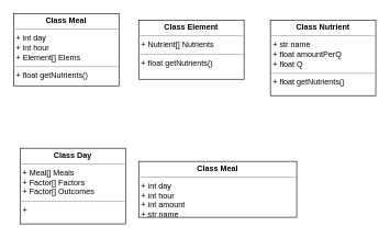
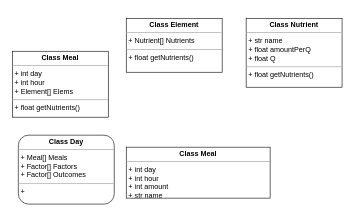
- <mxCell id="2" value="&lt;p style=&quot;margin:0px;margin-top:4px;text-align:center;&quot;&gt;&lt;b&gt;Class Meal&lt;br&gt;&lt;/b&gt;&lt;/p&gt;&lt;hr size=&quot;1&quot;&gt;&lt;p style=&quot;margin:0px;margin-left:4px;&quot;&gt;+ int day&lt;br&gt;+ int hour&lt;br&gt;+ Element[] Elems&lt;br&gt;&lt;/p&gt;&lt;hr size=&quot;1&quot;&gt;&lt;p style=&quot;margin:0px;margin-left:4px;&quot;&gt;+ float getNutrients()&lt;br&gt;&lt;/p&gt;" style="verticalAlign=top;align=left;overflow=fill;fontSize=12;fontFamily=Helvetica;html=1;" vertex="1" parent="1"><mxGeometry x="20" y="20" width="160" height="110" as="geometry" /></mxCell>
+ <mxCell id="2" value="&lt;p style=&quot;margin:0px;margin-top:4px;text-align:center;&quot;&gt;&lt;b&gt;Class Meal&lt;br&gt;&lt;/b&gt;&lt;/p&gt;&lt;hr size=&quot;1&quot;&gt;&lt;p style=&quot;margin:0px;margin-left:4px;&quot;&gt;+ int day&lt;br&gt;+ int hour&lt;br&gt;+ Element[] Elems&lt;br&gt;&lt;/p&gt;&lt;hr size=&quot;1&quot;&gt;&lt;p style=&quot;margin:0px;margin-left:4px;&quot;&gt;+ float getNutrients()&lt;br&gt;&lt;/p&gt;" style="verticalAlign=top;align=left;overflow=fill;fontSize=12;fontFamily=Helvetica;html=1;" vertex="1" parent="1"><mxGeometry x="20" y="85" width="160" height="110" as="geometry" /></mxCell>
- <mxCell id="5" value="&lt;p style=&quot;margin:0px;margin-top:4px;text-align:center;&quot;&gt;&lt;b&gt;Class Day&lt;br&gt;&lt;/b&gt;&lt;/p&gt;&lt;hr size=&quot;1&quot;&gt;&lt;p style=&quot;margin:0px;margin-left:4px;&quot;&gt;+ Meal[] Meals&lt;br&gt;+ Factor[] Factors&lt;br&gt;+ Factor[] Outcomes&lt;br&gt;&lt;/p&gt;&lt;hr size=&quot;1&quot;&gt;&lt;p style=&quot;margin:0px;margin-left:4px;&quot;&gt;+ &lt;br&gt;&lt;/p&gt;" style="verticalAlign=top;align=left;overflow=fill;fontSize=12;fontFamily=Helvetica;html=1;" vertex="1" parent="1"><mxGeometry x="30" y="225" width="160" height="115" as="geometry" /></mxCell>
+ <mxCell id="5" value="&lt;p style=&quot;margin:0px;margin-top:4px;text-align:center;&quot;&gt;&lt;b&gt;Class Day&lt;br&gt;&lt;/b&gt;&lt;/p&gt;&lt;hr size=&quot;1&quot;&gt;&lt;p style=&quot;margin:0px;margin-left:4px;&quot;&gt;+ Meal[] Meals&lt;br&gt;+ Factor[] Factors&lt;br&gt;+ Factor[] Outcomes&lt;br&gt;&lt;/p&gt;&lt;hr size=&quot;1&quot;&gt;&lt;p style=&quot;margin:0px;margin-left:4px;&quot;&gt;+ &lt;br&gt;&lt;/p&gt;" style="verticalAlign=top;align=left;overflow=fill;fontSize=12;fontFamily=Helvetica;html=1;rounded=1;" vertex="1" parent="1"><mxGeometry x="30" y="225" width="160" height="115" as="geometry" /></mxCell>
